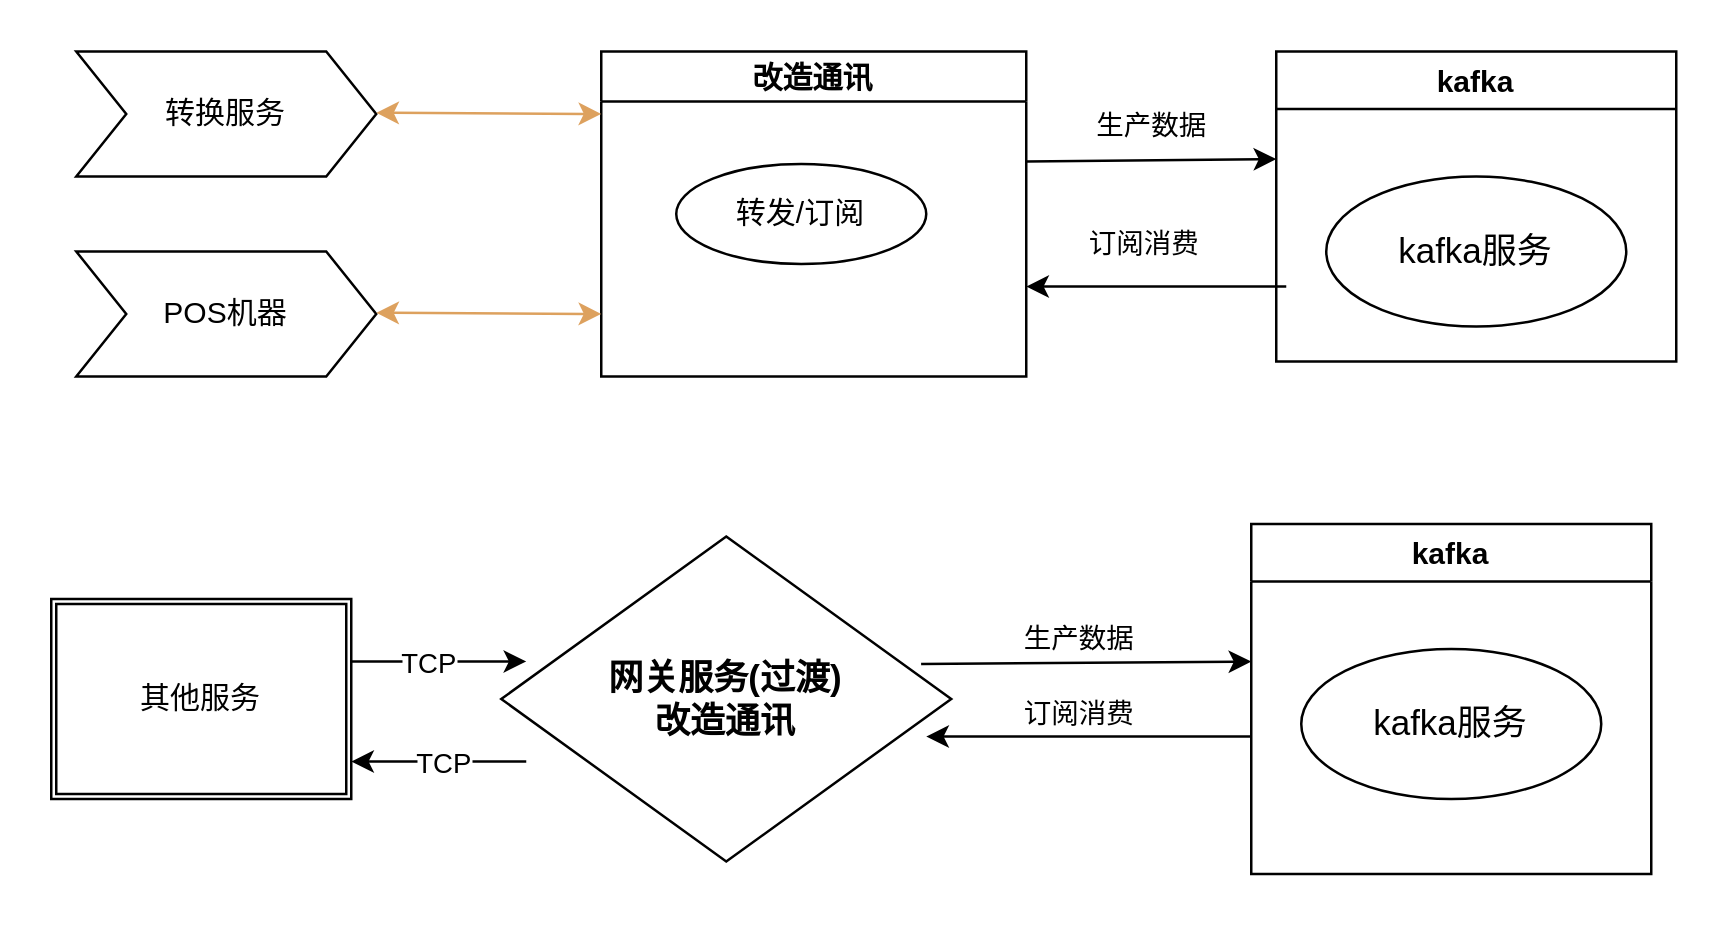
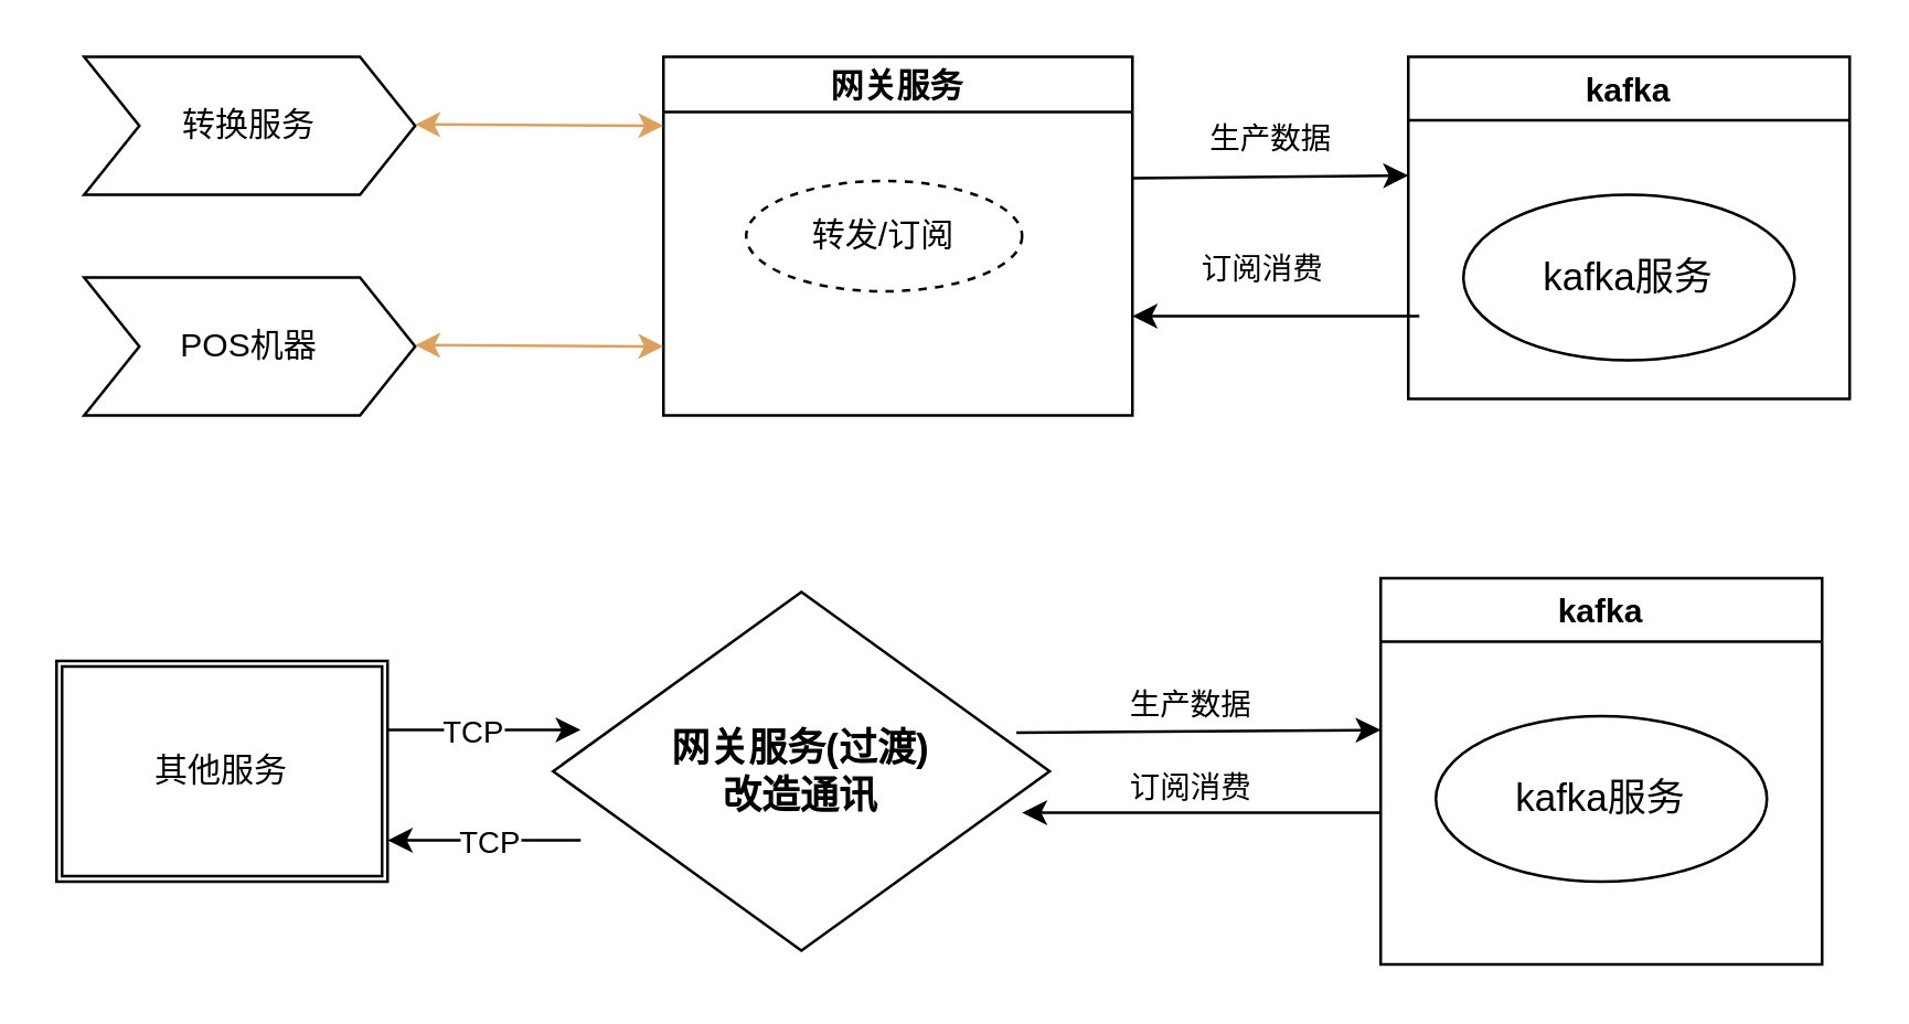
- <mxCell id="14" value="改造通讯" style="swimlane;startSize=20;horizontal=1;containerType=tree;fillColor=#FFFFFF;strokeColor=#000000;fontColor=#000000;swimlaneFillColor=none;" vertex="1" parent="1"><mxGeometry x="240" y="20" width="170" height="130" as="geometry" /></mxCell>
+ <mxCell id="14" value="网关服务" style="swimlane;startSize=20;horizontal=1;containerType=tree;fillColor=#FFFFFF;strokeColor=#000000;fontColor=#000000;swimlaneFillColor=none;" vertex="1" parent="1"><mxGeometry x="240" y="20" width="170" height="130" as="geometry" /></mxCell>
- <mxCell id="15" value="转发/订阅" style="ellipse;whiteSpace=wrap;html=1;align=center;treeFolding=1;treeMoving=1;newEdgeStyle={&quot;edgeStyle&quot;:&quot;entityRelationEdgeStyle&quot;,&quot;startArrow&quot;:&quot;none&quot;,&quot;endArrow&quot;:&quot;none&quot;,&quot;segment&quot;:10,&quot;curved&quot;:1};" vertex="1" parent="14"><mxGeometry x="30" y="45" width="100" height="40" as="geometry" /></mxCell>
+ <mxCell id="15" value="转发/订阅" style="ellipse;whiteSpace=wrap;html=1;align=center;treeFolding=1;treeMoving=1;newEdgeStyle={&quot;edgeStyle&quot;:&quot;entityRelationEdgeStyle&quot;,&quot;startArrow&quot;:&quot;none&quot;,&quot;endArrow&quot;:&quot;none&quot;,&quot;segment&quot;:10,&quot;curved&quot;:1};dashed=1;" vertex="1" parent="14"><mxGeometry x="30" y="45" width="100" height="40" as="geometry" /></mxCell>
